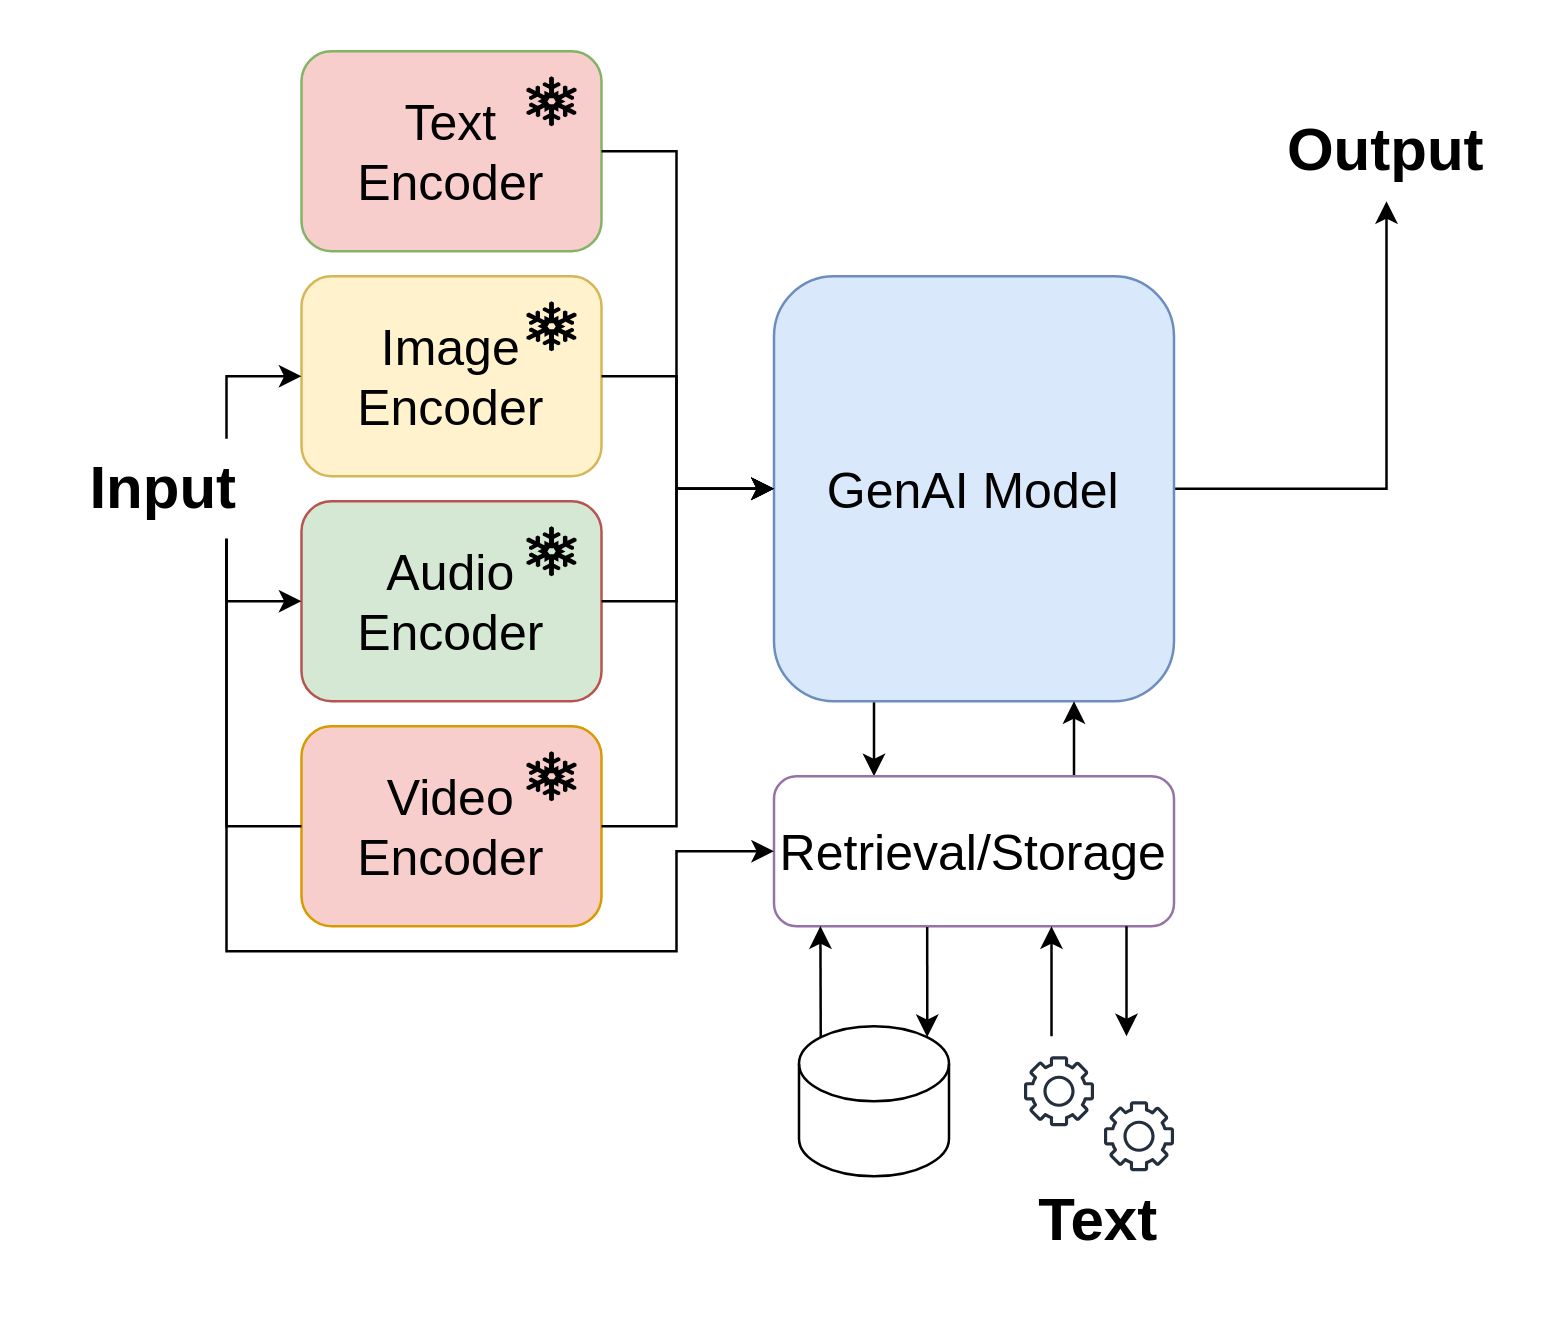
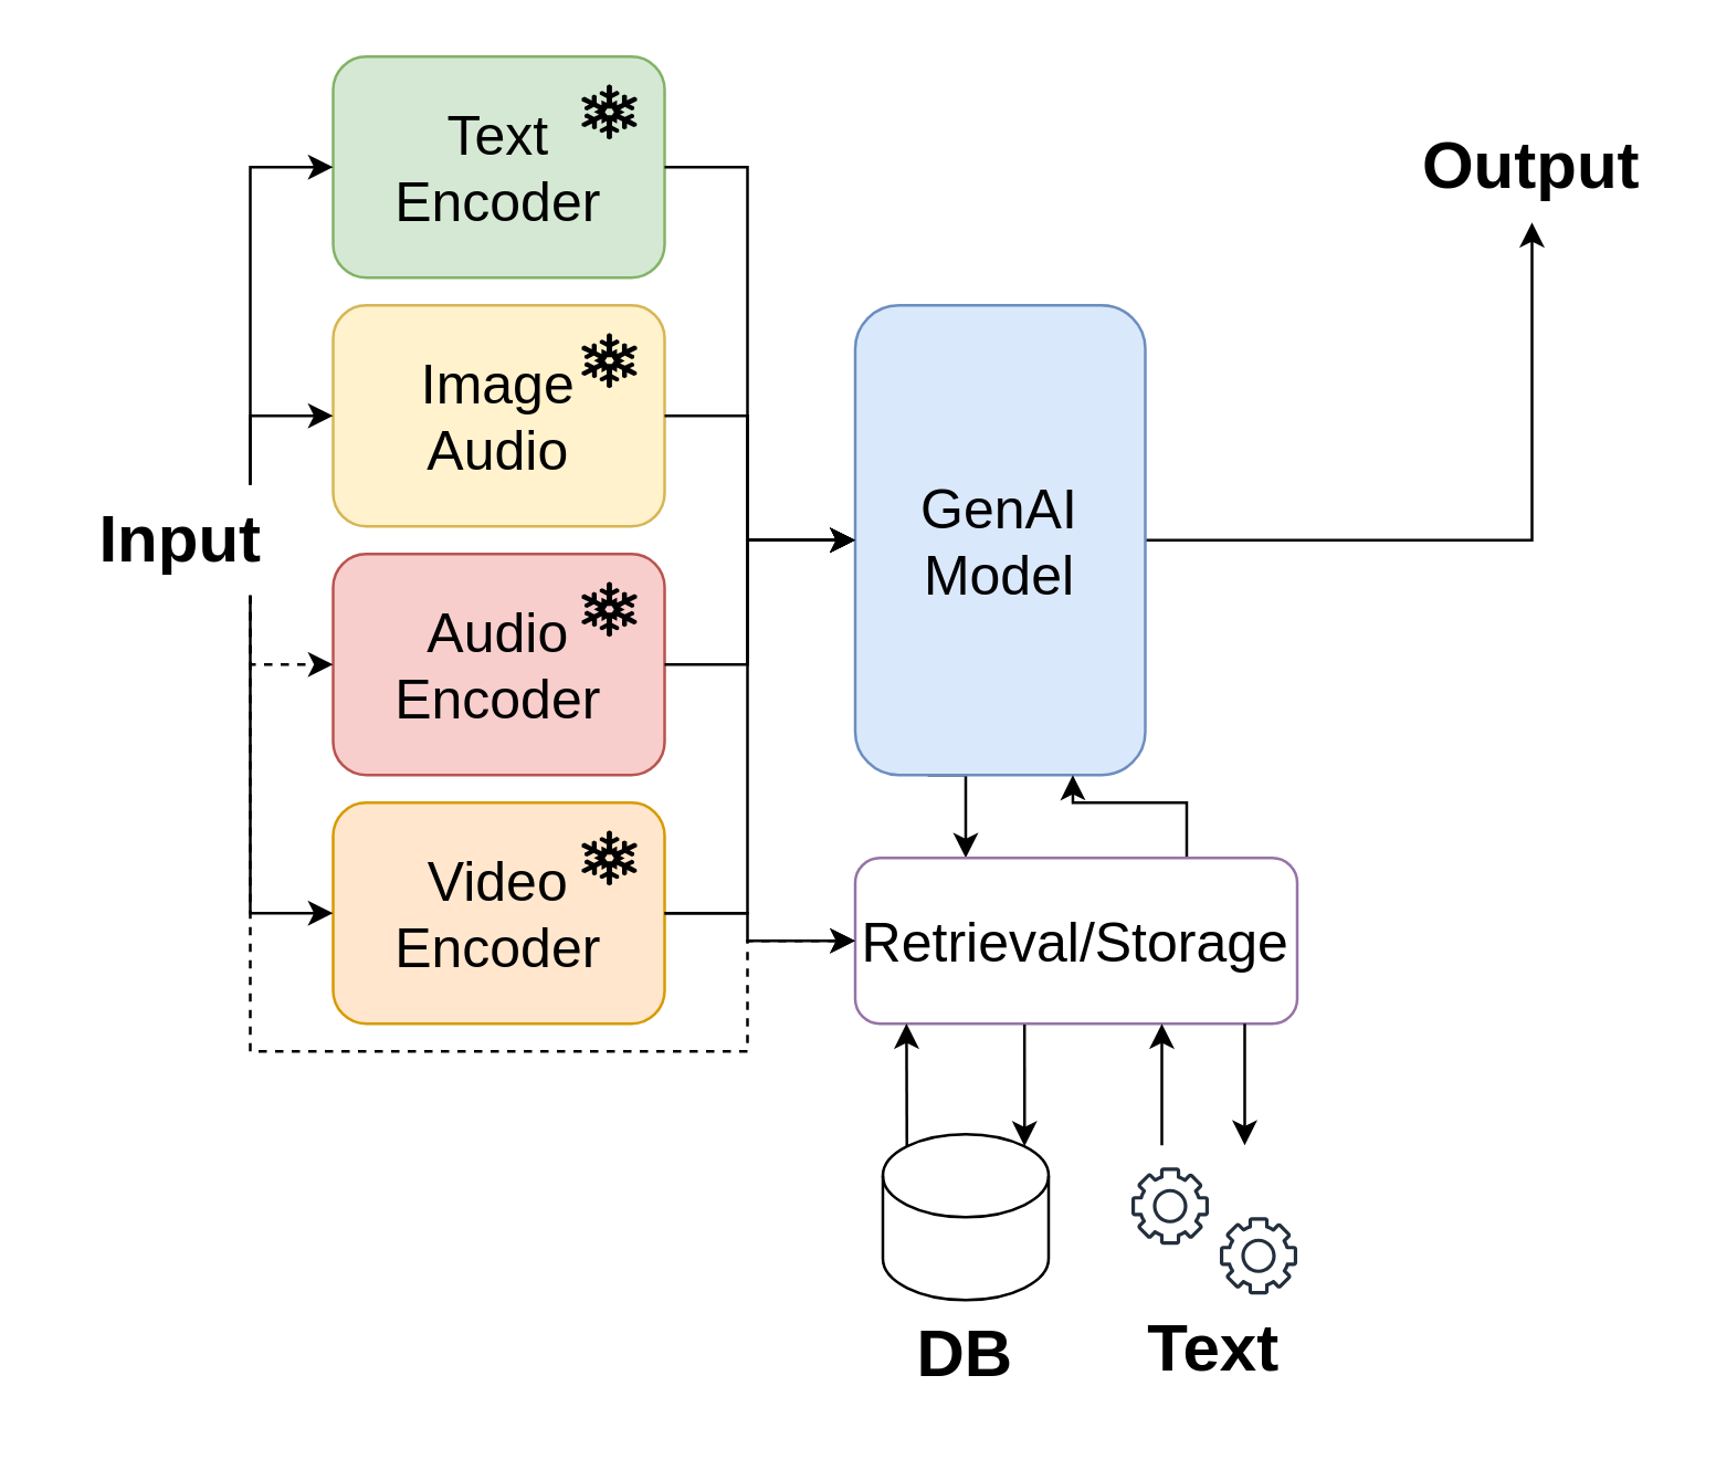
- <mxCell id="7" value="&lt;font style=&quot;font-size: 20px;&quot;&gt;Text&lt;/font&gt;&lt;div&gt;&lt;span style=&quot;font-size: 20px; background-color: initial;&quot;&gt;Encoder&lt;/span&gt;&lt;/div&gt;" style="rounded=1;whiteSpace=wrap;html=1;fillColor=#f8cecc;strokeColor=#82b366;" parent="6" vertex="1"><mxGeometry width="120" height="80" as="geometry" /></mxCell>
+ <mxCell id="7" value="&lt;font style=&quot;font-size: 20px;&quot;&gt;Text&lt;/font&gt;&lt;div&gt;&lt;span style=&quot;font-size: 20px; background-color: initial;&quot;&gt;Encoder&lt;/span&gt;&lt;/div&gt;" style="rounded=1;whiteSpace=wrap;html=1;fillColor=#d5e8d4;strokeColor=#82b366;" parent="6" vertex="1"><mxGeometry width="120" height="80" as="geometry" /></mxCell>
+ <mxCell id="20" style="edgeStyle=orthogonalEdgeStyle;rounded=0;orthogonalLoop=1;jettySize=auto;html=1;entryX=0;entryY=0.5;entryDx=0;entryDy=0;" parent="1" source="25" target="7" edge="1"><mxGeometry relative="1" as="geometry"><Array as="points"><mxPoint x="90" y="195" /><mxPoint x="90" y="60" /></Array></mxGeometry></mxCell>
- <mxCell id="13" value="&lt;font style=&quot;font-size: 20px;&quot;&gt;Image&lt;/font&gt;&lt;div&gt;&lt;span style=&quot;font-size: 20px; background-color: initial;&quot;&gt;Encoder&lt;/span&gt;&lt;/div&gt;" style="rounded=1;whiteSpace=wrap;html=1;fillColor=#fff2cc;strokeColor=#d6b656;" parent="12" vertex="1"><mxGeometry width="120" height="80" as="geometry" /></mxCell>
+ <mxCell id="13" value="&lt;font style=&quot;font-size: 20px;&quot;&gt;Image&lt;/font&gt;&lt;div&gt;&lt;span style=&quot;font-size: 20px; background-color: initial;&quot;&gt;Audio&lt;/span&gt;&lt;/div&gt;" style="rounded=1;whiteSpace=wrap;html=1;fillColor=#fff2cc;strokeColor=#d6b656;" parent="12" vertex="1"><mxGeometry width="120" height="80" as="geometry" /></mxCell>
- <mxCell id="4" value="&lt;font style=&quot;font-size: 20px;&quot;&gt;GenAI Model&lt;/font&gt;" style="rounded=1;whiteSpace=wrap;html=1;fillColor=#dae8fc;strokeColor=#6c8ebf;" parent="1" vertex="1"><mxGeometry x="309" y="110" width="160" height="170" as="geometry" /></mxCell>
+ <mxCell id="4" value="&lt;font style=&quot;font-size: 20px;&quot;&gt;GenAI Model&lt;/font&gt;" style="rounded=1;whiteSpace=wrap;html=1;fillColor=#dae8fc;strokeColor=#6c8ebf;" parent="1" vertex="1"><mxGeometry x="309" y="110" width="105" height="170" as="geometry" /></mxCell>
- <mxCell id="22" style="edgeStyle=orthogonalEdgeStyle;rounded=0;orthogonalLoop=1;jettySize=auto;html=1;entryX=0;entryY=0.5;entryDx=0;entryDy=0;" parent="1" source="25" target="10" edge="1"><mxGeometry relative="1" as="geometry"><Array as="points"><mxPoint x="90" y="195" /><mxPoint x="90" y="240" /></Array></mxGeometry></mxCell>
+ <mxCell id="22" style="edgeStyle=orthogonalEdgeStyle;rounded=0;orthogonalLoop=1;jettySize=auto;html=1;entryX=0;entryY=0.5;entryDx=0;entryDy=0;dashed=1;" parent="1" source="25" target="10" edge="1"><mxGeometry relative="1" as="geometry"><Array as="points"><mxPoint x="90" y="195" /><mxPoint x="90" y="240" /></Array></mxGeometry></mxCell>
- <mxCell id="10" value="&lt;font style=&quot;font-size: 20px;&quot;&gt;Audio&lt;/font&gt;&lt;div&gt;&lt;span style=&quot;font-size: 20px; background-color: initial;&quot;&gt;Encoder&lt;/span&gt;&lt;/div&gt;" style="rounded=1;whiteSpace=wrap;html=1;fillColor=#d5e8d4;strokeColor=#b85450;" parent="9" vertex="1"><mxGeometry width="120" height="80" as="geometry" /></mxCell>
+ <mxCell id="10" value="&lt;font style=&quot;font-size: 20px;&quot;&gt;Audio&lt;/font&gt;&lt;div&gt;&lt;span style=&quot;font-size: 20px; background-color: initial;&quot;&gt;Encoder&lt;/span&gt;&lt;/div&gt;" style="rounded=1;whiteSpace=wrap;html=1;fillColor=#f8cecc;strokeColor=#b85450;" parent="9" vertex="1"><mxGeometry width="120" height="80" as="geometry" /></mxCell>
- <mxCell id="23" style="edgeStyle=orthogonalEdgeStyle;rounded=0;orthogonalLoop=1;jettySize=auto;html=1;entryX=0;entryY=0.5;entryDx=0;entryDy=0;endArrow=none;" parent="1" source="25" target="16" edge="1"><mxGeometry relative="1" as="geometry"><Array as="points"><mxPoint x="90" y="195" /><mxPoint x="90" y="330" /></Array></mxGeometry></mxCell>
+ <mxCell id="23" style="edgeStyle=orthogonalEdgeStyle;rounded=0;orthogonalLoop=1;jettySize=auto;html=1;entryX=0;entryY=0.5;entryDx=0;entryDy=0;" parent="1" source="25" target="16" edge="1"><mxGeometry relative="1" as="geometry"><Array as="points"><mxPoint x="90" y="195" /><mxPoint x="90" y="330" /></Array></mxGeometry></mxCell>
- <mxCell id="16" value="&lt;span style=&quot;font-size: 20px;&quot;&gt;Video&lt;/span&gt;&lt;br&gt;&lt;div&gt;&lt;span style=&quot;font-size: 20px; background-color: initial;&quot;&gt;Encoder&lt;/span&gt;&lt;/div&gt;" style="rounded=1;whiteSpace=wrap;html=1;fillColor=#f8cecc;strokeColor=#d79b00;" parent="15" vertex="1"><mxGeometry width="120" height="80" as="geometry" /></mxCell>
+ <mxCell id="16" value="&lt;span style=&quot;font-size: 20px;&quot;&gt;Video&lt;/span&gt;&lt;br&gt;&lt;div&gt;&lt;span style=&quot;font-size: 20px; background-color: initial;&quot;&gt;Encoder&lt;/span&gt;&lt;/div&gt;" style="rounded=1;whiteSpace=wrap;html=1;fillColor=#ffe6cc;strokeColor=#d79b00;" parent="15" vertex="1"><mxGeometry width="120" height="80" as="geometry" /></mxCell>
+ <mxCell id="41" style="edgeStyle=orthogonalEdgeStyle;rounded=0;orthogonalLoop=1;jettySize=auto;html=1;" parent="1" source="16" target="19" edge="1"><mxGeometry relative="1" as="geometry"><Array as="points"><mxPoint x="270" y="330" /><mxPoint x="270" y="340" /></Array></mxGeometry></mxCell>
- <mxCell id="24" style="edgeStyle=orthogonalEdgeStyle;rounded=0;orthogonalLoop=1;jettySize=auto;html=1;entryX=0;entryY=0.5;entryDx=0;entryDy=0;" edge="1" parent="1" source="25" target="19"><mxGeometry relative="1" as="geometry"><Array as="points"><mxPoint x="90" y="195" /><mxPoint x="90" y="380" /><mxPoint x="270" y="380" /><mxPoint x="270" y="340" /></Array></mxGeometry></mxCell>
+ <mxCell id="24" style="edgeStyle=orthogonalEdgeStyle;rounded=0;orthogonalLoop=1;jettySize=auto;html=1;entryX=0;entryY=0.5;entryDx=0;entryDy=0;dashed=1;" edge="1" parent="1" source="25" target="19"><mxGeometry relative="1" as="geometry"><Array as="points"><mxPoint x="90" y="195" /><mxPoint x="90" y="380" /><mxPoint x="270" y="380" /><mxPoint x="270" y="340" /></Array></mxGeometry></mxCell>
+ <mxCell id="32" value="&lt;span style=&quot;font-size: 24px;&quot;&gt;&lt;b&gt;DB&lt;/b&gt;&lt;/span&gt;" style="text;html=1;align=center;verticalAlign=middle;whiteSpace=wrap;rounded=0;" parent="30" vertex="1"><mxGeometry y="60" width="60" height="40" as="geometry" /></mxCell>
